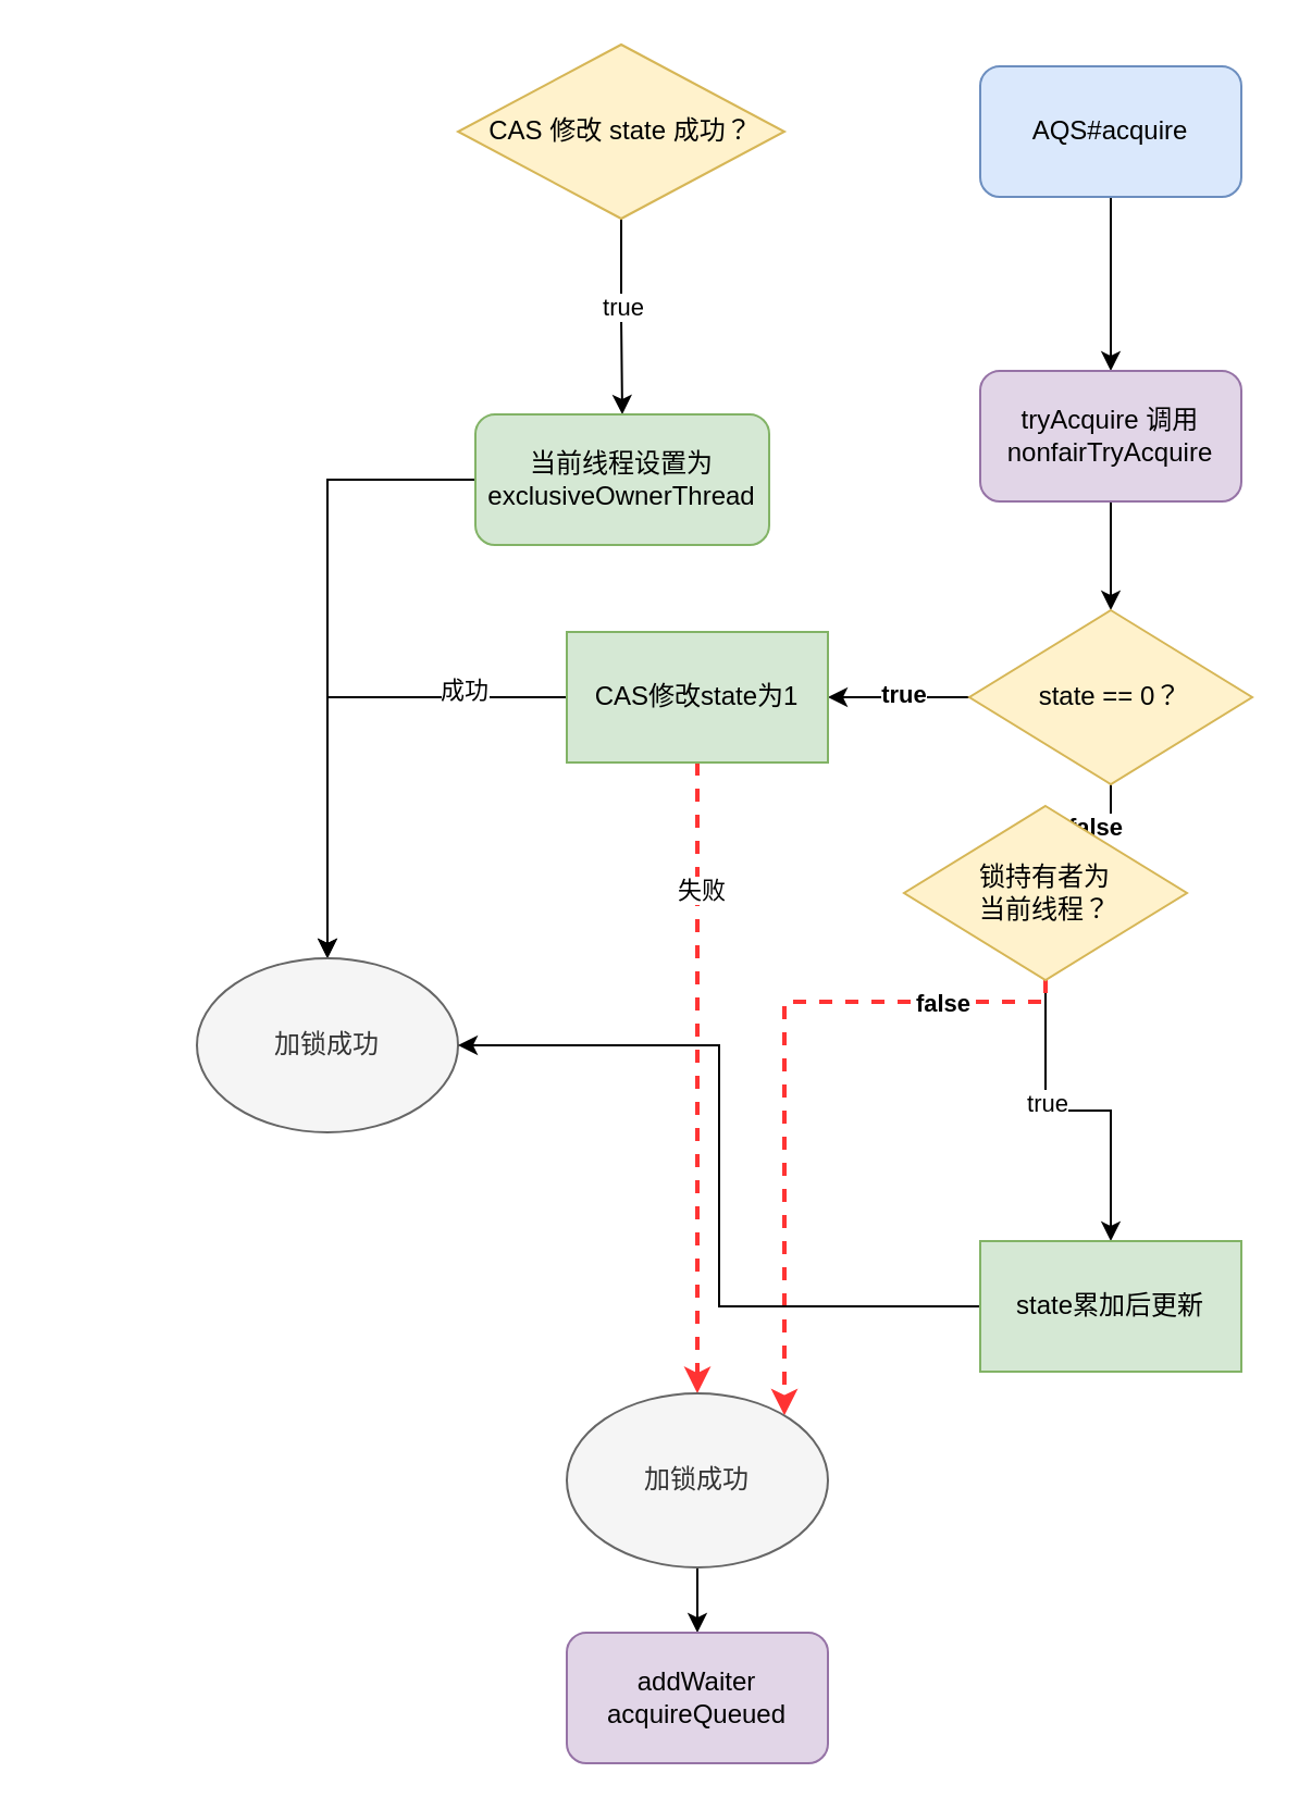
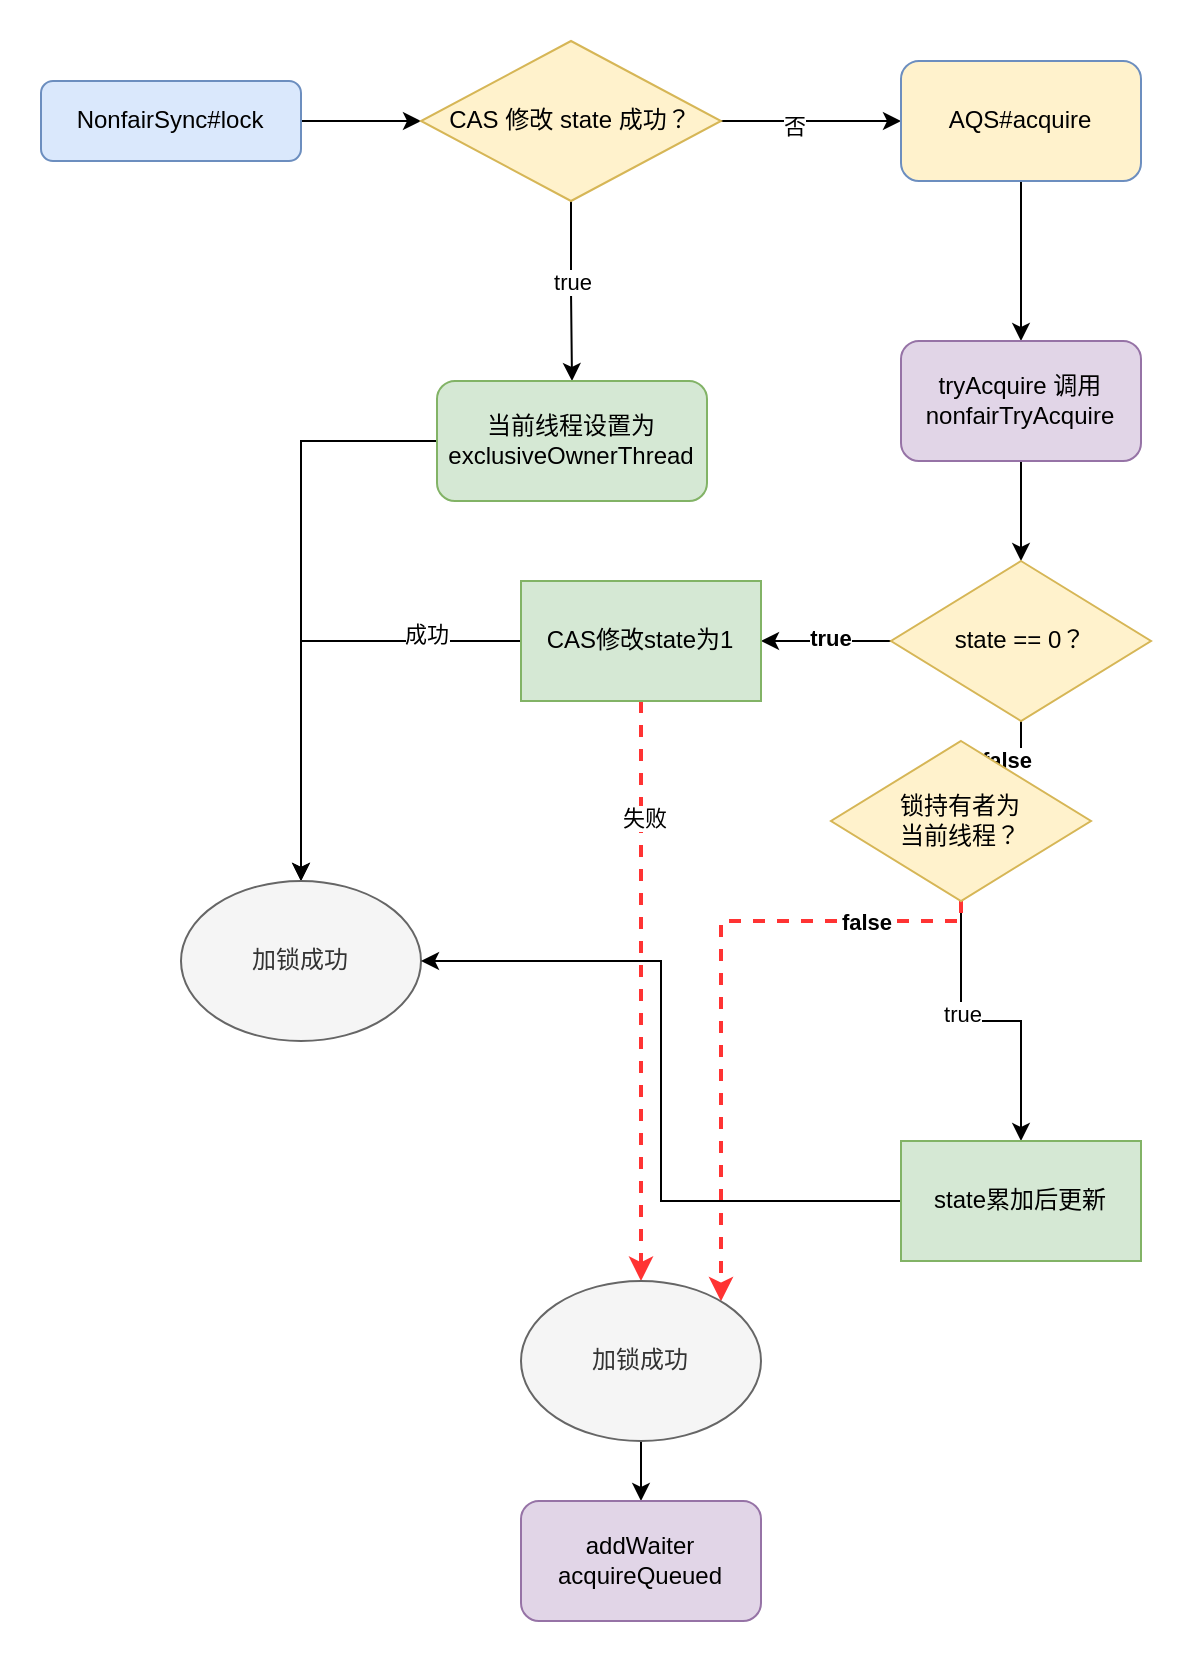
+ <mxCell id="3" value="NonfairSync#lock" style="rounded=1;whiteSpace=wrap;html=1;fillColor=#dae8fc;strokeColor=#6c8ebf;" vertex="1" parent="1"><mxGeometry x="20" y="40" width="130" height="40" as="geometry" /></mxCell>
+ <mxCell id="2" style="edgeStyle=orthogonalEdgeStyle;rounded=0;orthogonalLoop=1;jettySize=auto;html=1;entryX=0;entryY=0.5;entryDx=0;entryDy=0;" edge="1" parent="1" source="3" target="8"><mxGeometry relative="1" as="geometry" /></mxCell>
+ <mxCell id="6" style="edgeStyle=orthogonalEdgeStyle;rounded=0;orthogonalLoop=1;jettySize=auto;html=1;" edge="1" parent="1" source="8" target="12"><mxGeometry relative="1" as="geometry" /></mxCell>
+ <mxCell id="7" value="否" style="edgeLabel;html=1;align=center;verticalAlign=middle;resizable=0;points=[];" vertex="1" connectable="0" parent="6"><mxGeometry x="-0.191" y="-2" relative="1" as="geometry"><mxPoint as="offset" /></mxGeometry></mxCell>
- <mxCell id="12" value="AQS#acquire" style="rounded=1;whiteSpace=wrap;html=1;fillColor=#dae8fc;strokeColor=#6c8ebf;" vertex="1" parent="1"><mxGeometry x="450" y="30" width="120" height="60" as="geometry" /></mxCell>
+ <mxCell id="12" value="AQS#acquire" style="rounded=1;whiteSpace=wrap;html=1;fillColor=#fff2cc;strokeColor=#6c8ebf;" vertex="1" parent="1"><mxGeometry x="450" y="30" width="120" height="60" as="geometry" /></mxCell>
